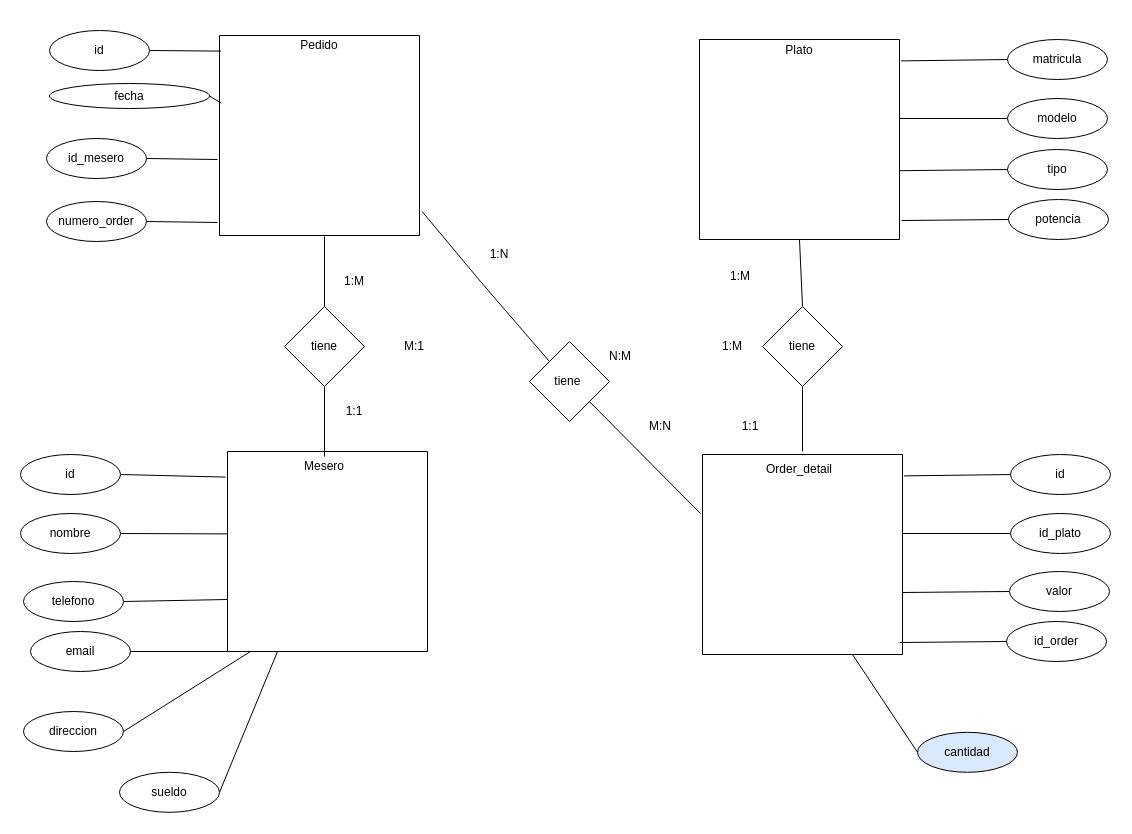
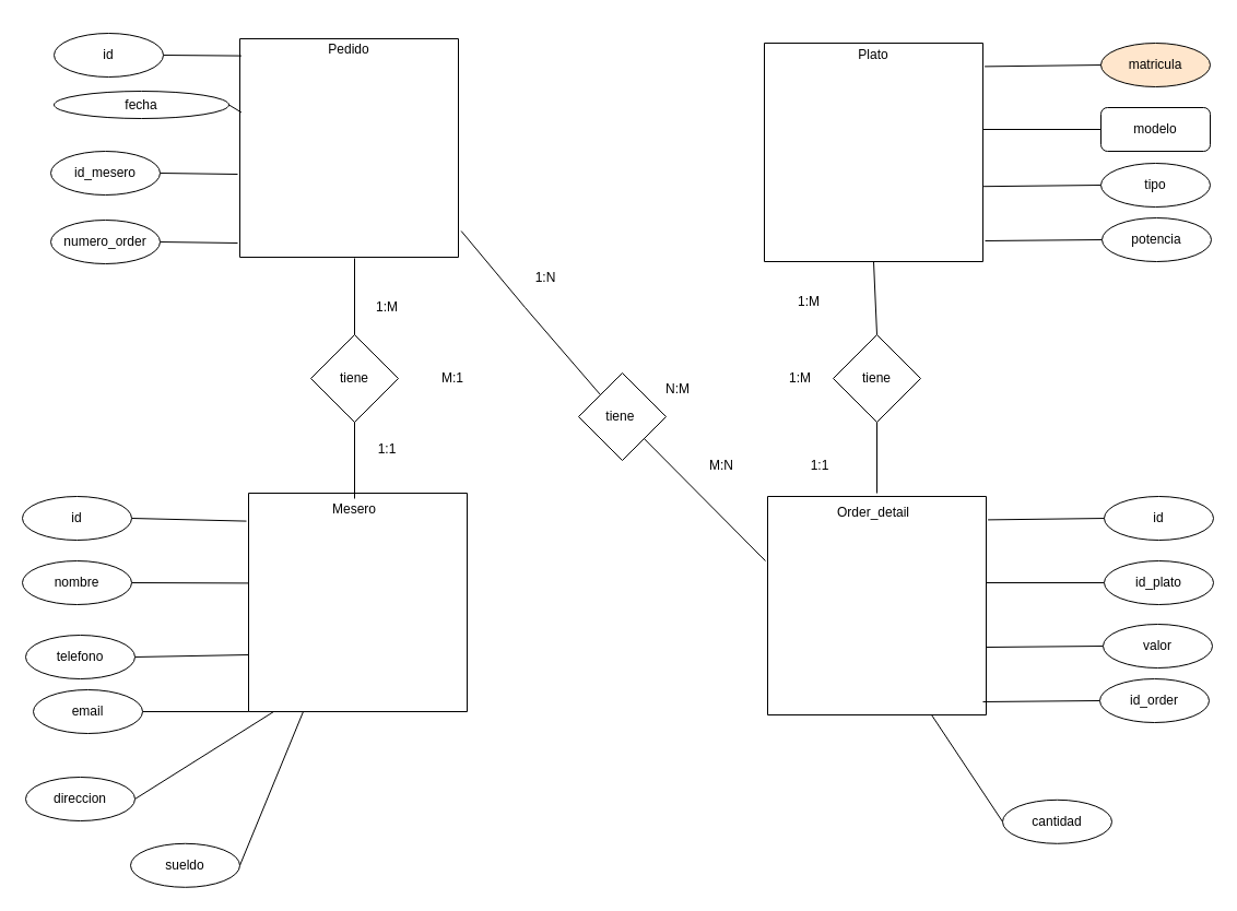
- <mxCell id="12" value="matricula" style="ellipse;whiteSpace=wrap;html=1;" vertex="1" parent="1"><mxGeometry x="1007" y="39" width="100" height="40" as="geometry" /></mxCell>
+ <mxCell id="12" value="matricula" style="ellipse;whiteSpace=wrap;html=1;fillColor=#ffe6cc;" vertex="1" parent="1"><mxGeometry x="1007" y="39" width="100" height="40" as="geometry" /></mxCell>
- <mxCell id="14" value="modelo" style="ellipse;whiteSpace=wrap;html=1;" vertex="1" parent="1"><mxGeometry x="1007" y="98" width="100" height="40" as="geometry" /></mxCell>
+ <mxCell id="14" value="modelo" style="whiteSpace=wrap;html=1;rounded=1;" vertex="1" parent="1"><mxGeometry x="1007" y="98" width="100" height="40" as="geometry" /></mxCell>
- <mxCell id="63" value="cantidad" style="ellipse;whiteSpace=wrap;html=1;fillColor=#dae8fc;" vertex="1" parent="1"><mxGeometry x="917" y="731.8" width="100" height="40" as="geometry" /></mxCell>
+ <mxCell id="63" value="cantidad" style="ellipse;whiteSpace=wrap;html=1;" vertex="1" parent="1"><mxGeometry x="917" y="731.8" width="100" height="40" as="geometry" /></mxCell>
